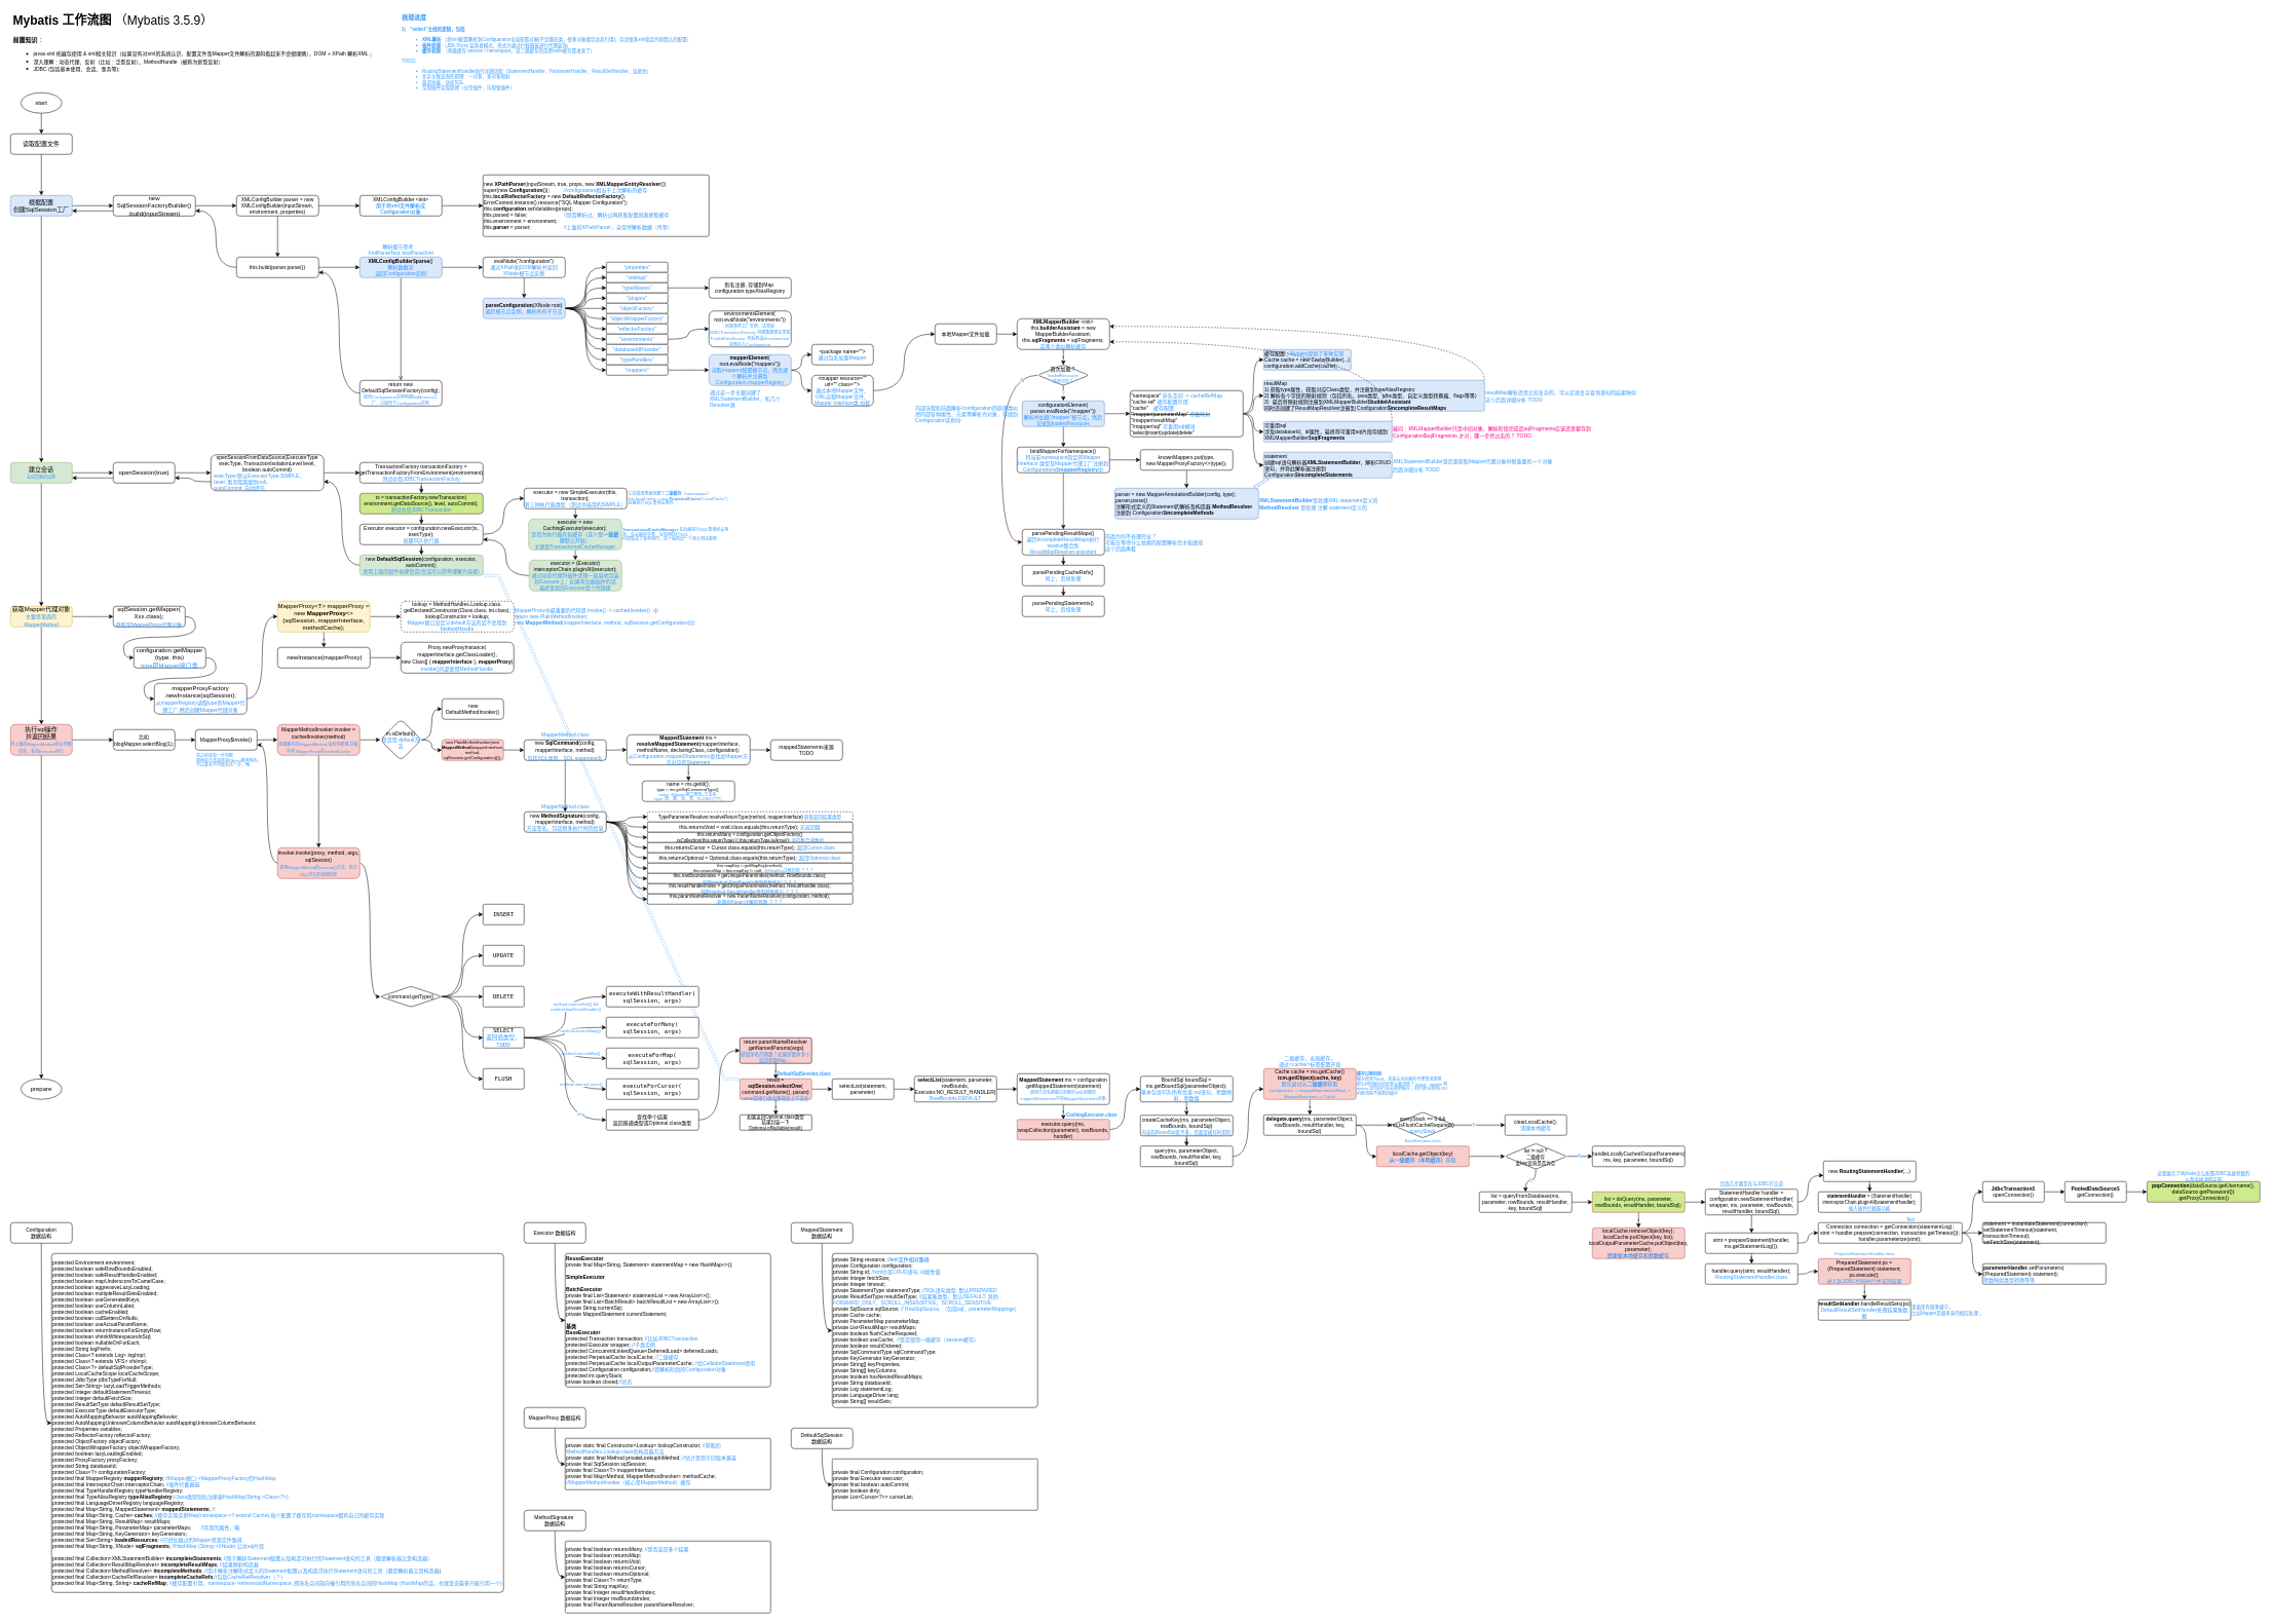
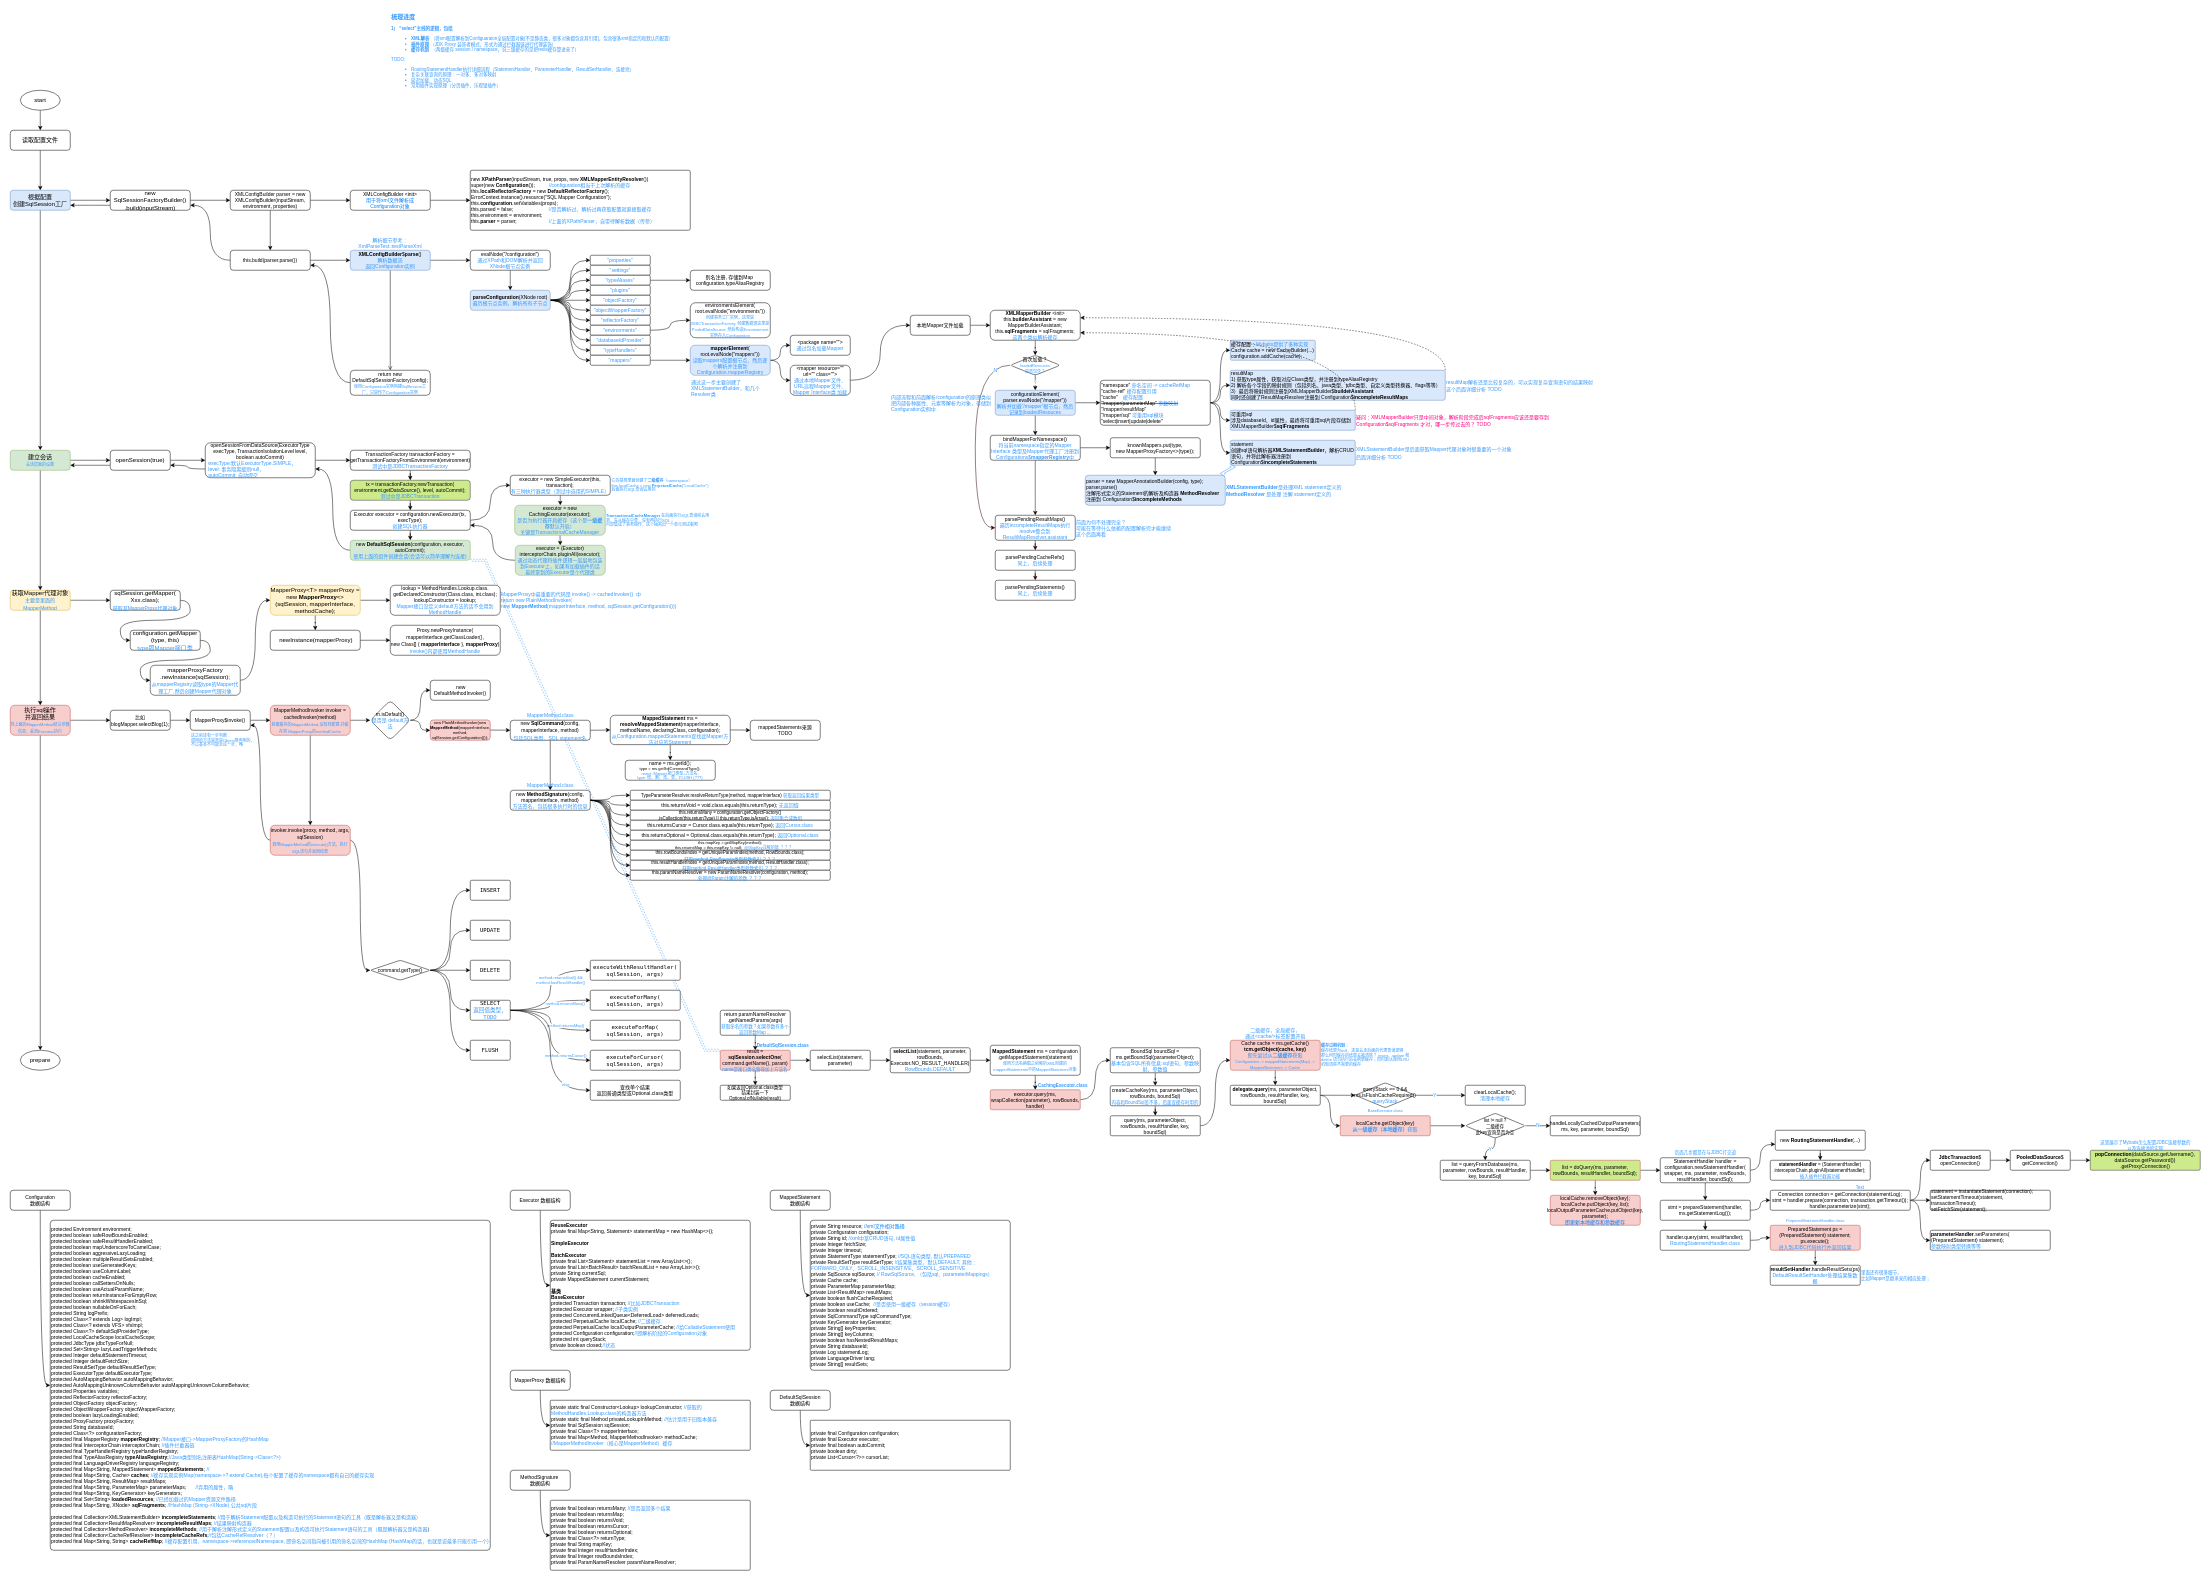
- <mxCell id="3" value="&lt;h1&gt;Mybatis 工作流图 &lt;span style=&quot;font-weight: normal&quot;&gt;（Mybatis 3.5.9）&lt;/span&gt;&lt;/h1&gt;&lt;p&gt;&lt;b&gt;前置知识&lt;/b&gt;：&lt;/p&gt;&lt;p&gt;&lt;/p&gt;&lt;ul&gt;&lt;li&gt;&lt;span style=&quot;font-size: 10px&quot;&gt;javax.xml 拓展包使用 &amp;amp; xml相关知识（如果没有对xml的系统认识，配置文件及Mapper文件解析的源码看起来不会很顺畅），DOM + XPath 解析XML；&lt;/span&gt;&lt;/li&gt;&lt;li&gt;&lt;span style=&quot;font-size: 10px&quot;&gt;深入理解：动态代理、反射（比如：泛型反射）、MethodHandle（被称为新型反射）&lt;/span&gt;&lt;/li&gt;&lt;li&gt;&lt;span style=&quot;font-size: 10px&quot;&gt;JDBC (包括基本使用、会话、事务等);&lt;/span&gt;&lt;/li&gt;&lt;/ul&gt;&lt;p&gt;&lt;/p&gt;" style="text;html=1;strokeColor=none;fillColor=none;spacing=5;spacingTop=-20;whiteSpace=wrap;overflow=hidden;rounded=0;" parent="1" vertex="1"><mxGeometry x="20" y="20" width="720" height="120" as="geometry" /></mxCell>
- <mxCell id="160" value="lookup = MethodHandles.Lookup.class.&lt;br style=&quot;font-size: 10px&quot;&gt;getDeclaredConstructor(Class.class, int.class);&lt;br style=&quot;font-size: 10px&quot;&gt;lookupConstructor = lookup;&lt;br&gt;&lt;font color=&quot;#3399ff&quot;&gt;Mapper接口没定义default方法的话不会用到 MethodHandle&lt;/font&gt;" style="rounded=1;whiteSpace=wrap;html=1;fontSize=10;dashed=1;" parent="1" vertex="1"><mxGeometry x="780" y="1170" width="220" height="60" as="geometry" /></mxCell>
+ <mxCell id="160" value="lookup = MethodHandles.Lookup.class.&lt;br style=&quot;font-size: 10px&quot;&gt;getDeclaredConstructor(Class.class, int.class);&lt;br style=&quot;font-size: 10px&quot;&gt;lookupConstructor = lookup;&lt;br&gt;&lt;font color=&quot;#3399ff&quot;&gt;Mapper接口没定义default方法的话不会用到 MethodHandle&lt;/font&gt;" style="rounded=1;whiteSpace=wrap;html=1;fontSize=10;" parent="1" vertex="1"><mxGeometry x="780" y="1170" width="220" height="60" as="geometry" /></mxCell>
- <mxCell id="189" value="&lt;font style=&quot;font-size: 9px;&quot;&gt;TypeParameterResolver.resolveReturnType(method, mapperInterface)&amp;nbsp;&lt;font color=&quot;#3399ff&quot; style=&quot;font-size: 9px;&quot;&gt;获取返回结果类型&lt;/font&gt;&lt;br style=&quot;font-size: 9px;&quot;&gt;&lt;/font&gt;" style="rounded=1;whiteSpace=wrap;html=1;fontSize=9;dashed=1;" parent="1" vertex="1"><mxGeometry x="1260" y="1580" width="400" height="20" as="geometry" /></mxCell>
+ <mxCell id="189" value="&lt;font style=&quot;font-size: 9px;&quot;&gt;TypeParameterResolver.resolveReturnType(method, mapperInterface)&amp;nbsp;&lt;font color=&quot;#3399ff&quot; style=&quot;font-size: 9px;&quot;&gt;获取返回结果类型&lt;/font&gt;&lt;br style=&quot;font-size: 9px;&quot;&gt;&lt;/font&gt;" style="rounded=1;whiteSpace=wrap;html=1;fontSize=9;" parent="1" vertex="1"><mxGeometry x="1260" y="1580" width="400" height="20" as="geometry" /></mxCell>
- <mxCell id="215" value="" style="edgeStyle=orthogonalEdgeStyle;rounded=0;orthogonalLoop=1;jettySize=auto;html=1;fontSize=9;fontColor=#3399FF;curved=1;entryX=0;entryY=0.5;entryDx=0;entryDy=0;" parent="1" source="216" target="231" edge="1"><mxGeometry relative="1" as="geometry"><Array as="points"><mxPoint x="1400" y="2180" /><mxPoint x="1400" y="2045" /></Array></mxGeometry></mxCell>
- <mxCell id="231" value="return paramNameResolver&lt;br&gt;.getNamedParams(args)&lt;br&gt;&lt;font color=&quot;#3399ff&quot; style=&quot;font-size: 9px&quot;&gt;获取命名的参数？如果参数有多个返回参数Map ...&lt;/font&gt;" style="whiteSpace=wrap;html=1;fontSize=10;strokeColor=#000000;fontColor=#000000;rounded=1;arcSize=8;fillColor=#f8cecc;" parent="1" vertex="1"><mxGeometry x="1440" y="2020" width="140" height="50" as="geometry" /></mxCell>
+ <mxCell id="231" value="return paramNameResolver&lt;br&gt;.getNamedParams(args)&lt;br&gt;&lt;font color=&quot;#3399ff&quot; style=&quot;font-size: 9px&quot;&gt;获取命名的参数？如果参数有多个返回参数Map ...&lt;/font&gt;" style="whiteSpace=wrap;html=1;fontSize=10;strokeColor=#000000;fontColor=#000000;rounded=1;arcSize=8;" parent="1" vertex="1"><mxGeometry x="1440" y="2020" width="140" height="50" as="geometry" /></mxCell>
